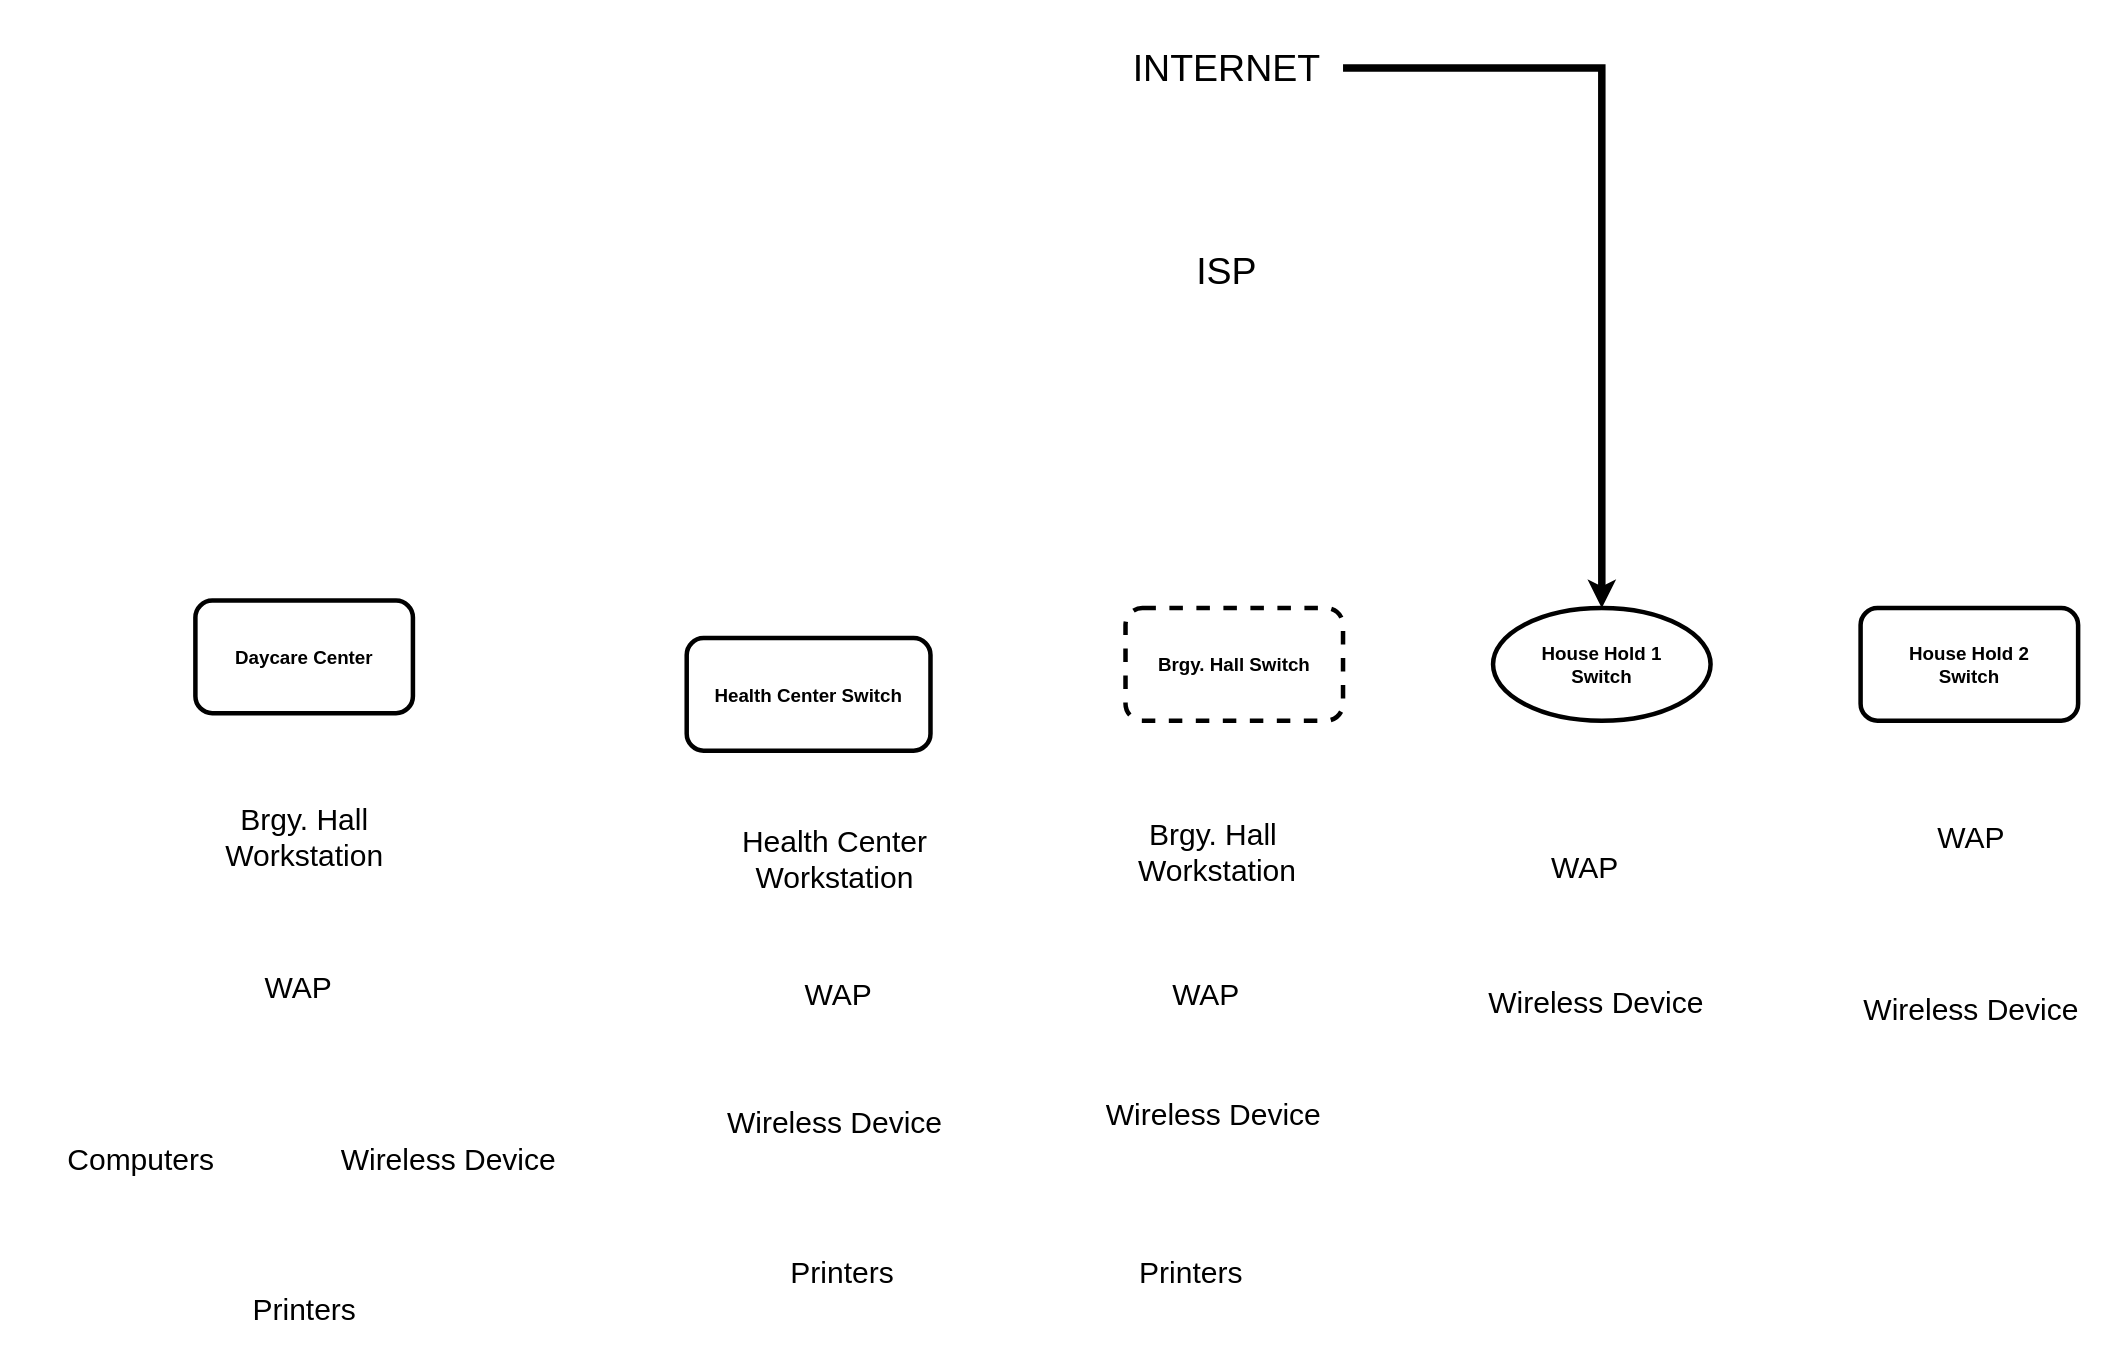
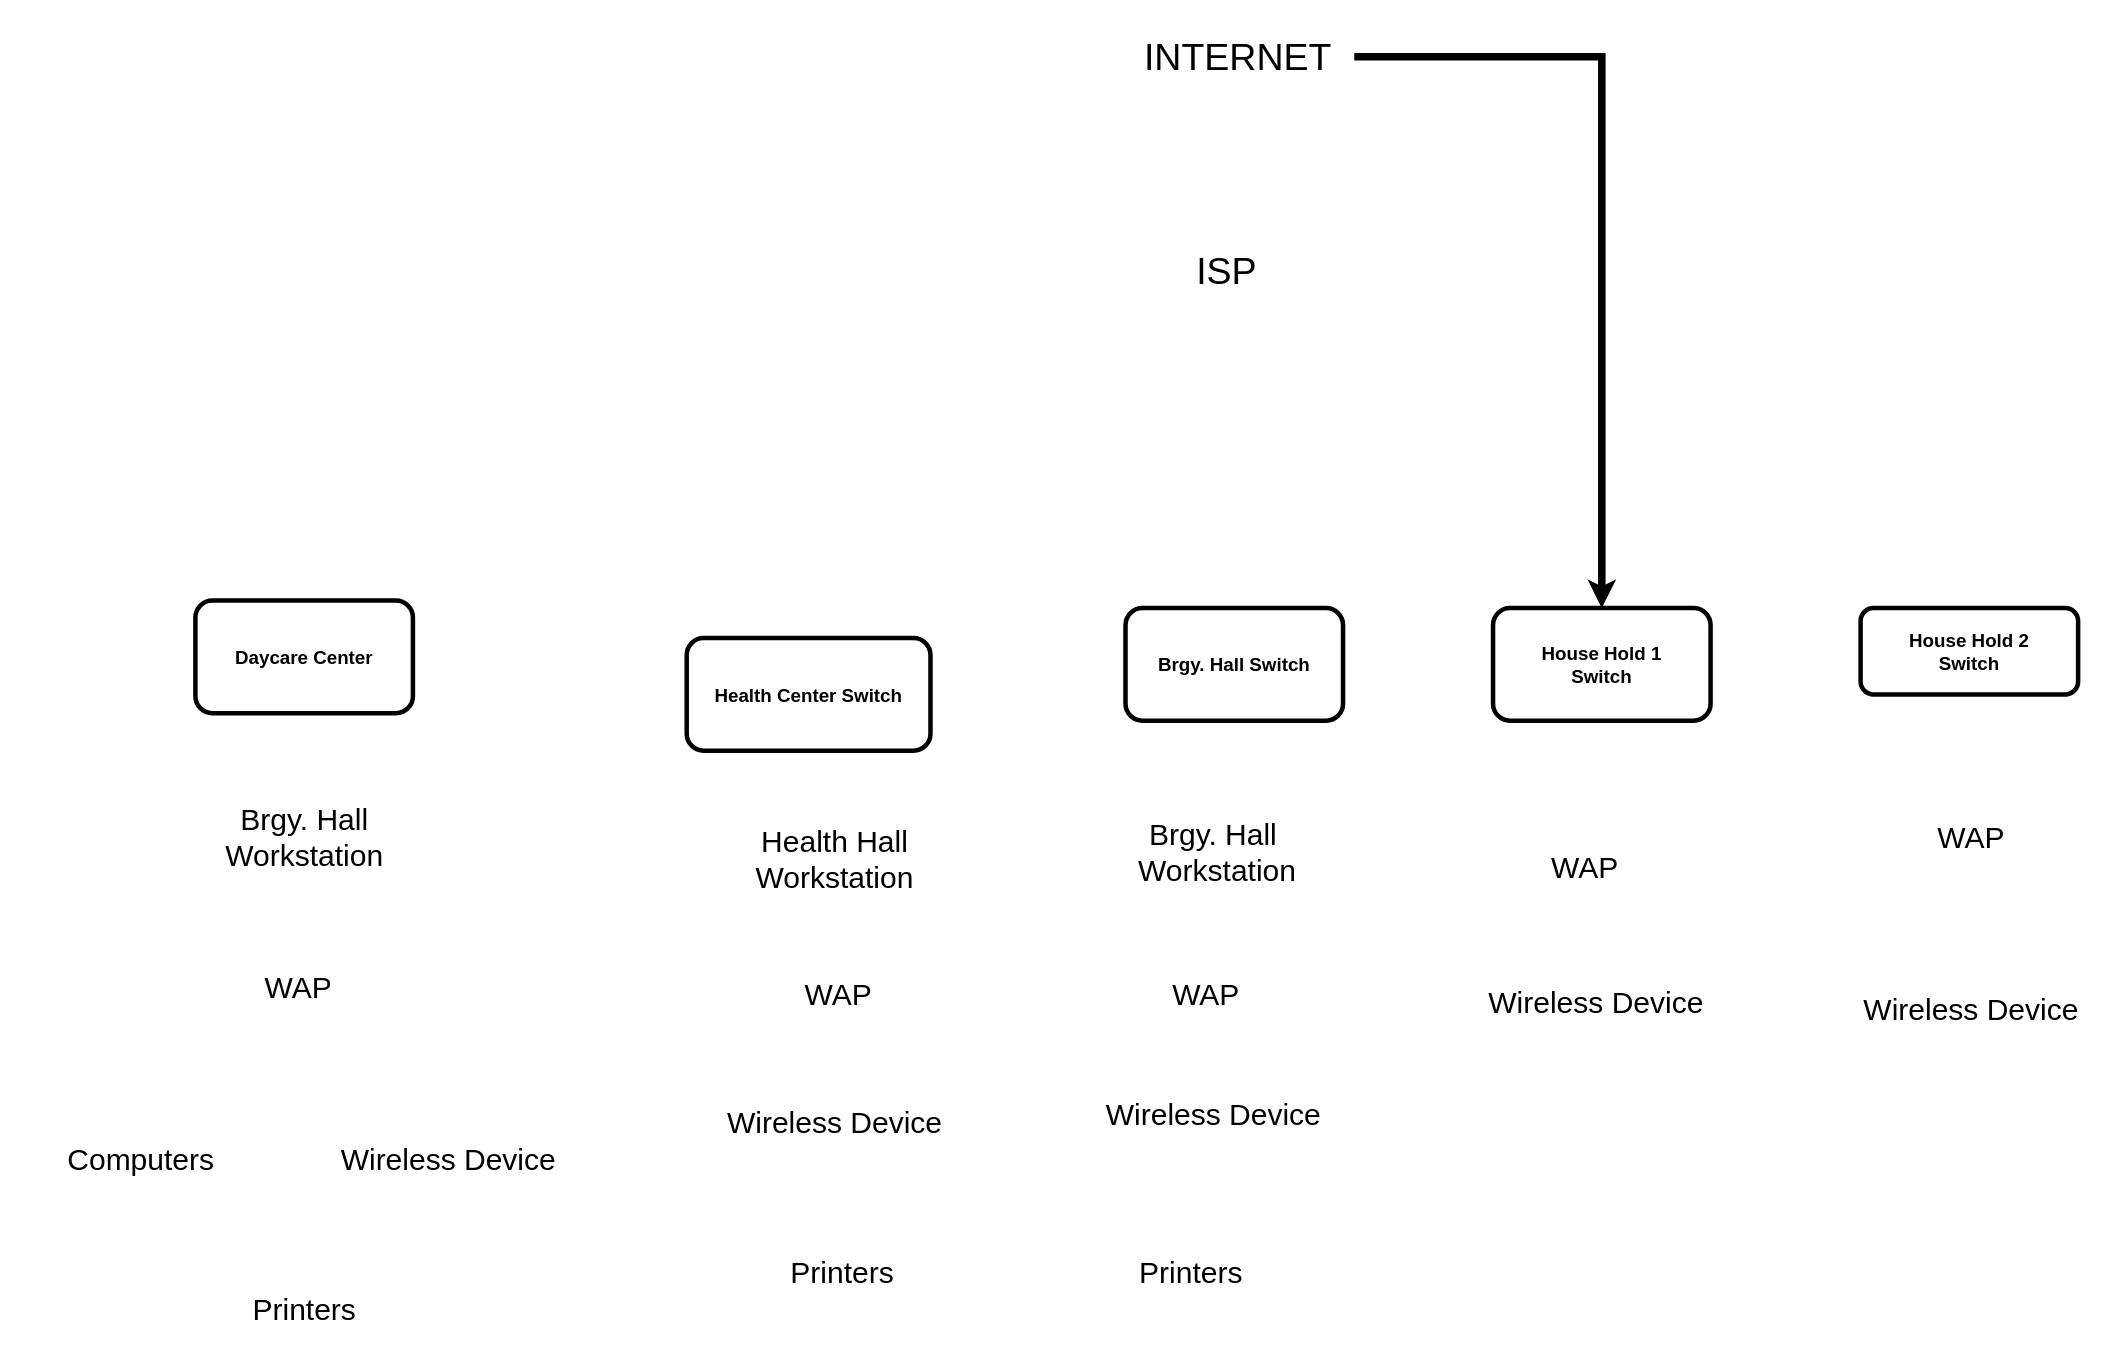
- <mxCell id="8" value="&lt;font style=&quot;font-size: 50px;&quot;&gt;INTERNET&lt;/font&gt;" style="text;strokeColor=none;align=center;fillColor=none;html=1;verticalAlign=middle;whiteSpace=wrap;rounded=0;" vertex="1" parent="1"><mxGeometry x="1480" y="20" width="310" height="140" as="geometry" /></mxCell>
+ <mxCell id="8" value="&lt;font style=&quot;font-size: 50px;&quot;&gt;INTERNET&lt;/font&gt;" style="text;strokeColor=none;align=center;fillColor=none;html=1;verticalAlign=middle;whiteSpace=wrap;rounded=0;" vertex="1" parent="1"><mxGeometry x="1495" y="5" width="310" height="140" as="geometry" /></mxCell>
- <mxCell id="5" value="&lt;font style=&quot;font-size: 25px;&quot;&gt;&lt;b&gt;Brgy. Hall Switch&lt;/b&gt;&lt;/font&gt;" style="rounded=1;whiteSpace=wrap;html=1;strokeWidth=6;dashed=1;" vertex="1" parent="1"><mxGeometry x="1500" y="810" width="290" height="150" as="geometry" /></mxCell>
+ <mxCell id="5" value="&lt;font style=&quot;font-size: 25px;&quot;&gt;&lt;b&gt;Brgy. Hall Switch&lt;/b&gt;&lt;/font&gt;" style="rounded=1;whiteSpace=wrap;html=1;strokeWidth=6;" vertex="1" parent="1"><mxGeometry x="1500" y="810" width="290" height="150" as="geometry" /></mxCell>
- <mxCell id="4" value="&lt;font style=&quot;font-size: 25px;&quot;&gt;&lt;b&gt;House Hold 1&lt;/b&gt;&lt;/font&gt;&lt;div&gt;&lt;font style=&quot;font-size: 25px;&quot;&gt;&lt;b&gt;Switch&lt;/b&gt;&lt;/font&gt;&lt;/div&gt;" style="ellipse;whiteSpace=wrap;html=1;strokeWidth=6;" vertex="1" parent="1"><mxGeometry x="1990" y="810" width="290" height="150" as="geometry" /></mxCell>
+ <mxCell id="4" value="&lt;font style=&quot;font-size: 25px;&quot;&gt;&lt;b&gt;House Hold 1&lt;/b&gt;&lt;/font&gt;&lt;div&gt;&lt;font style=&quot;font-size: 25px;&quot;&gt;&lt;b&gt;Switch&lt;/b&gt;&lt;/font&gt;&lt;/div&gt;" style="rounded=1;whiteSpace=wrap;html=1;strokeWidth=6;" vertex="1" parent="1"><mxGeometry x="1990" y="810" width="290" height="150" as="geometry" /></mxCell>
- <mxCell id="6" value="&lt;font style=&quot;font-size: 25px;&quot;&gt;&lt;b&gt;House Hold 2&lt;/b&gt;&lt;/font&gt;&lt;div&gt;&lt;font style=&quot;font-size: 25px;&quot;&gt;&lt;b&gt;Switch&lt;/b&gt;&lt;/font&gt;&lt;/div&gt;" style="rounded=1;whiteSpace=wrap;html=1;strokeWidth=6;" vertex="1" parent="1"><mxGeometry x="2480" y="810" width="290" height="150" as="geometry" /></mxCell>
+ <mxCell id="6" value="&lt;font style=&quot;font-size: 25px;&quot;&gt;&lt;b&gt;House Hold 2&lt;/b&gt;&lt;/font&gt;&lt;div&gt;&lt;font style=&quot;font-size: 25px;&quot;&gt;&lt;b&gt;Switch&lt;/b&gt;&lt;/font&gt;&lt;/div&gt;" style="rounded=1;whiteSpace=wrap;html=1;strokeWidth=6;" vertex="1" parent="1"><mxGeometry x="2480" y="810" width="290" height="115" as="geometry" /></mxCell>
- <mxCell id="15" value="&lt;font style=&quot;font-size: 40px;&quot;&gt;Health Center Workstation&lt;/font&gt;" style="text;strokeColor=none;align=center;fillColor=none;html=1;verticalAlign=middle;whiteSpace=wrap;rounded=0;" vertex="1" parent="1"><mxGeometry x="945" y="1090" width="335" height="110" as="geometry" /></mxCell>
+ <mxCell id="15" value="&lt;font style=&quot;font-size: 40px;&quot;&gt;Health Hall Workstation&lt;/font&gt;" style="text;strokeColor=none;align=center;fillColor=none;html=1;verticalAlign=middle;whiteSpace=wrap;rounded=0;" vertex="1" parent="1"><mxGeometry x="945" y="1090" width="335" height="110" as="geometry" /></mxCell>
